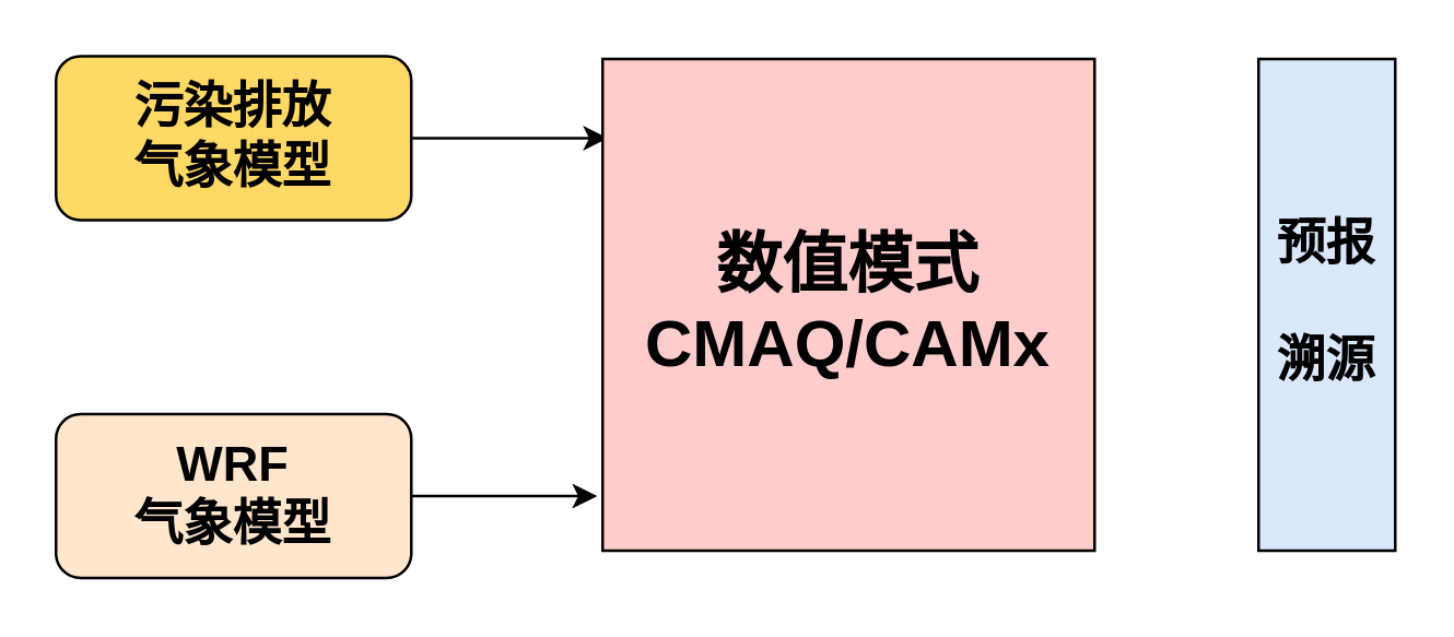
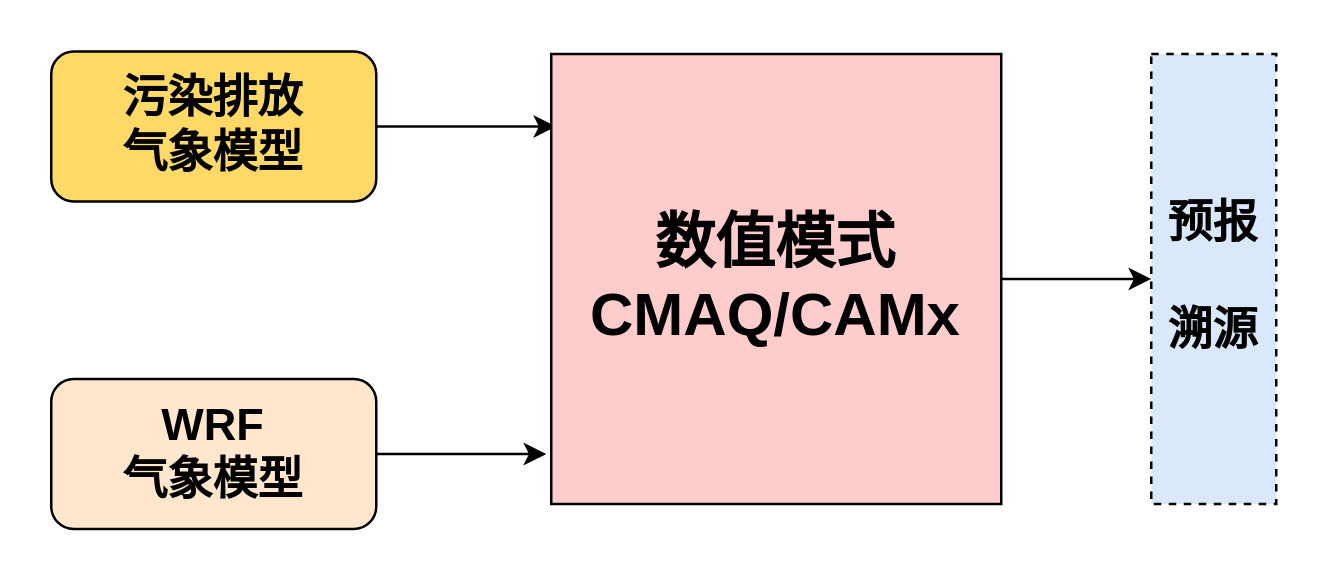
+ <mxCell id="6" style="edgeStyle=orthogonalEdgeStyle;rounded=0;orthogonalLoop=1;jettySize=auto;html=1;exitX=1;exitY=0.5;exitDx=0;exitDy=0;entryX=0;entryY=0.5;entryDx=0;entryDy=0;" edge="1" parent="1" source="7" target="8"><mxGeometry relative="1" as="geometry" /></mxCell>
- <mxCell id="8" value="&lt;span style=&quot;font-size: 18px&quot;&gt;&lt;b&gt;预报&lt;br&gt;&lt;br&gt;&lt;/b&gt;&lt;/span&gt;&lt;font style=&quot;font-size: 18px&quot;&gt;&lt;b&gt;溯源&lt;/b&gt;&lt;/font&gt;" style="rounded=0;whiteSpace=wrap;html=1;fillColor=#dae8fc;" vertex="1" parent="1"><mxGeometry x="460" y="21" width="50" height="180" as="geometry" /></mxCell>
+ <mxCell id="8" value="&lt;span style=&quot;font-size: 18px&quot;&gt;&lt;b&gt;预报&lt;br&gt;&lt;br&gt;&lt;/b&gt;&lt;/span&gt;&lt;font style=&quot;font-size: 18px&quot;&gt;&lt;b&gt;溯源&lt;/b&gt;&lt;/font&gt;" style="rounded=0;whiteSpace=wrap;html=1;fillColor=#dae8fc;dashed=1;" vertex="1" parent="1"><mxGeometry x="460" y="21" width="50" height="180" as="geometry" /></mxCell>
